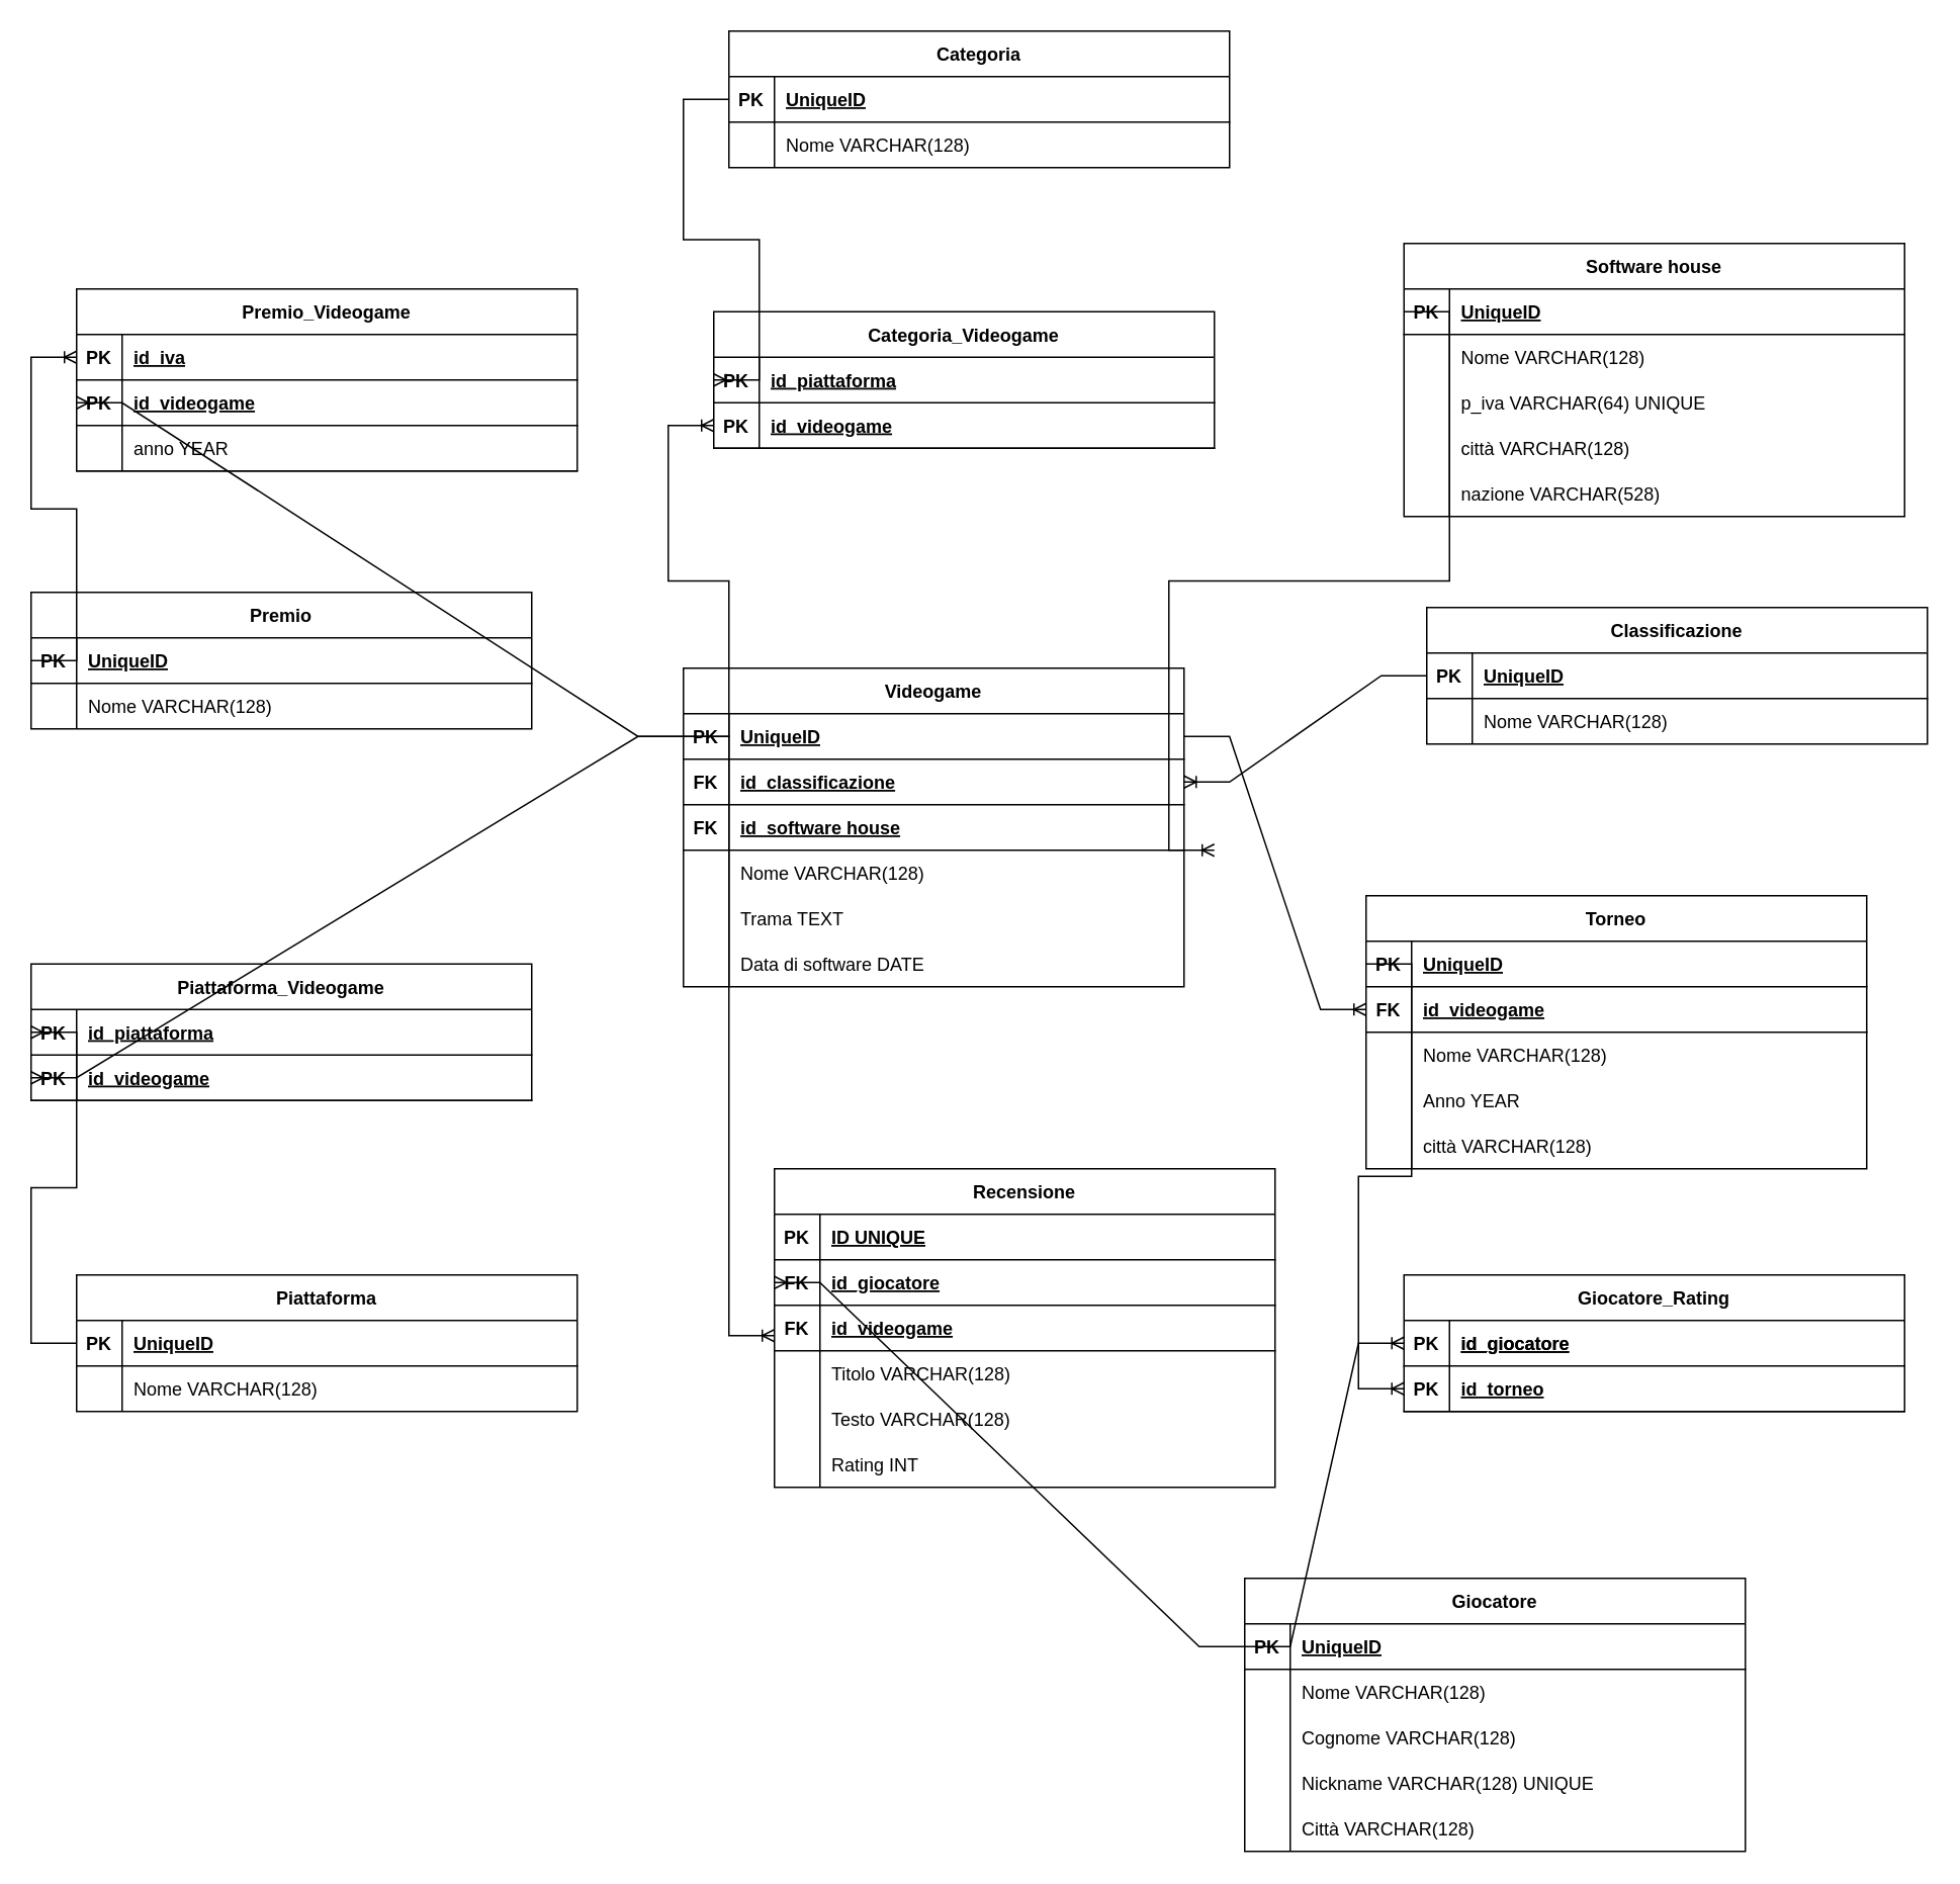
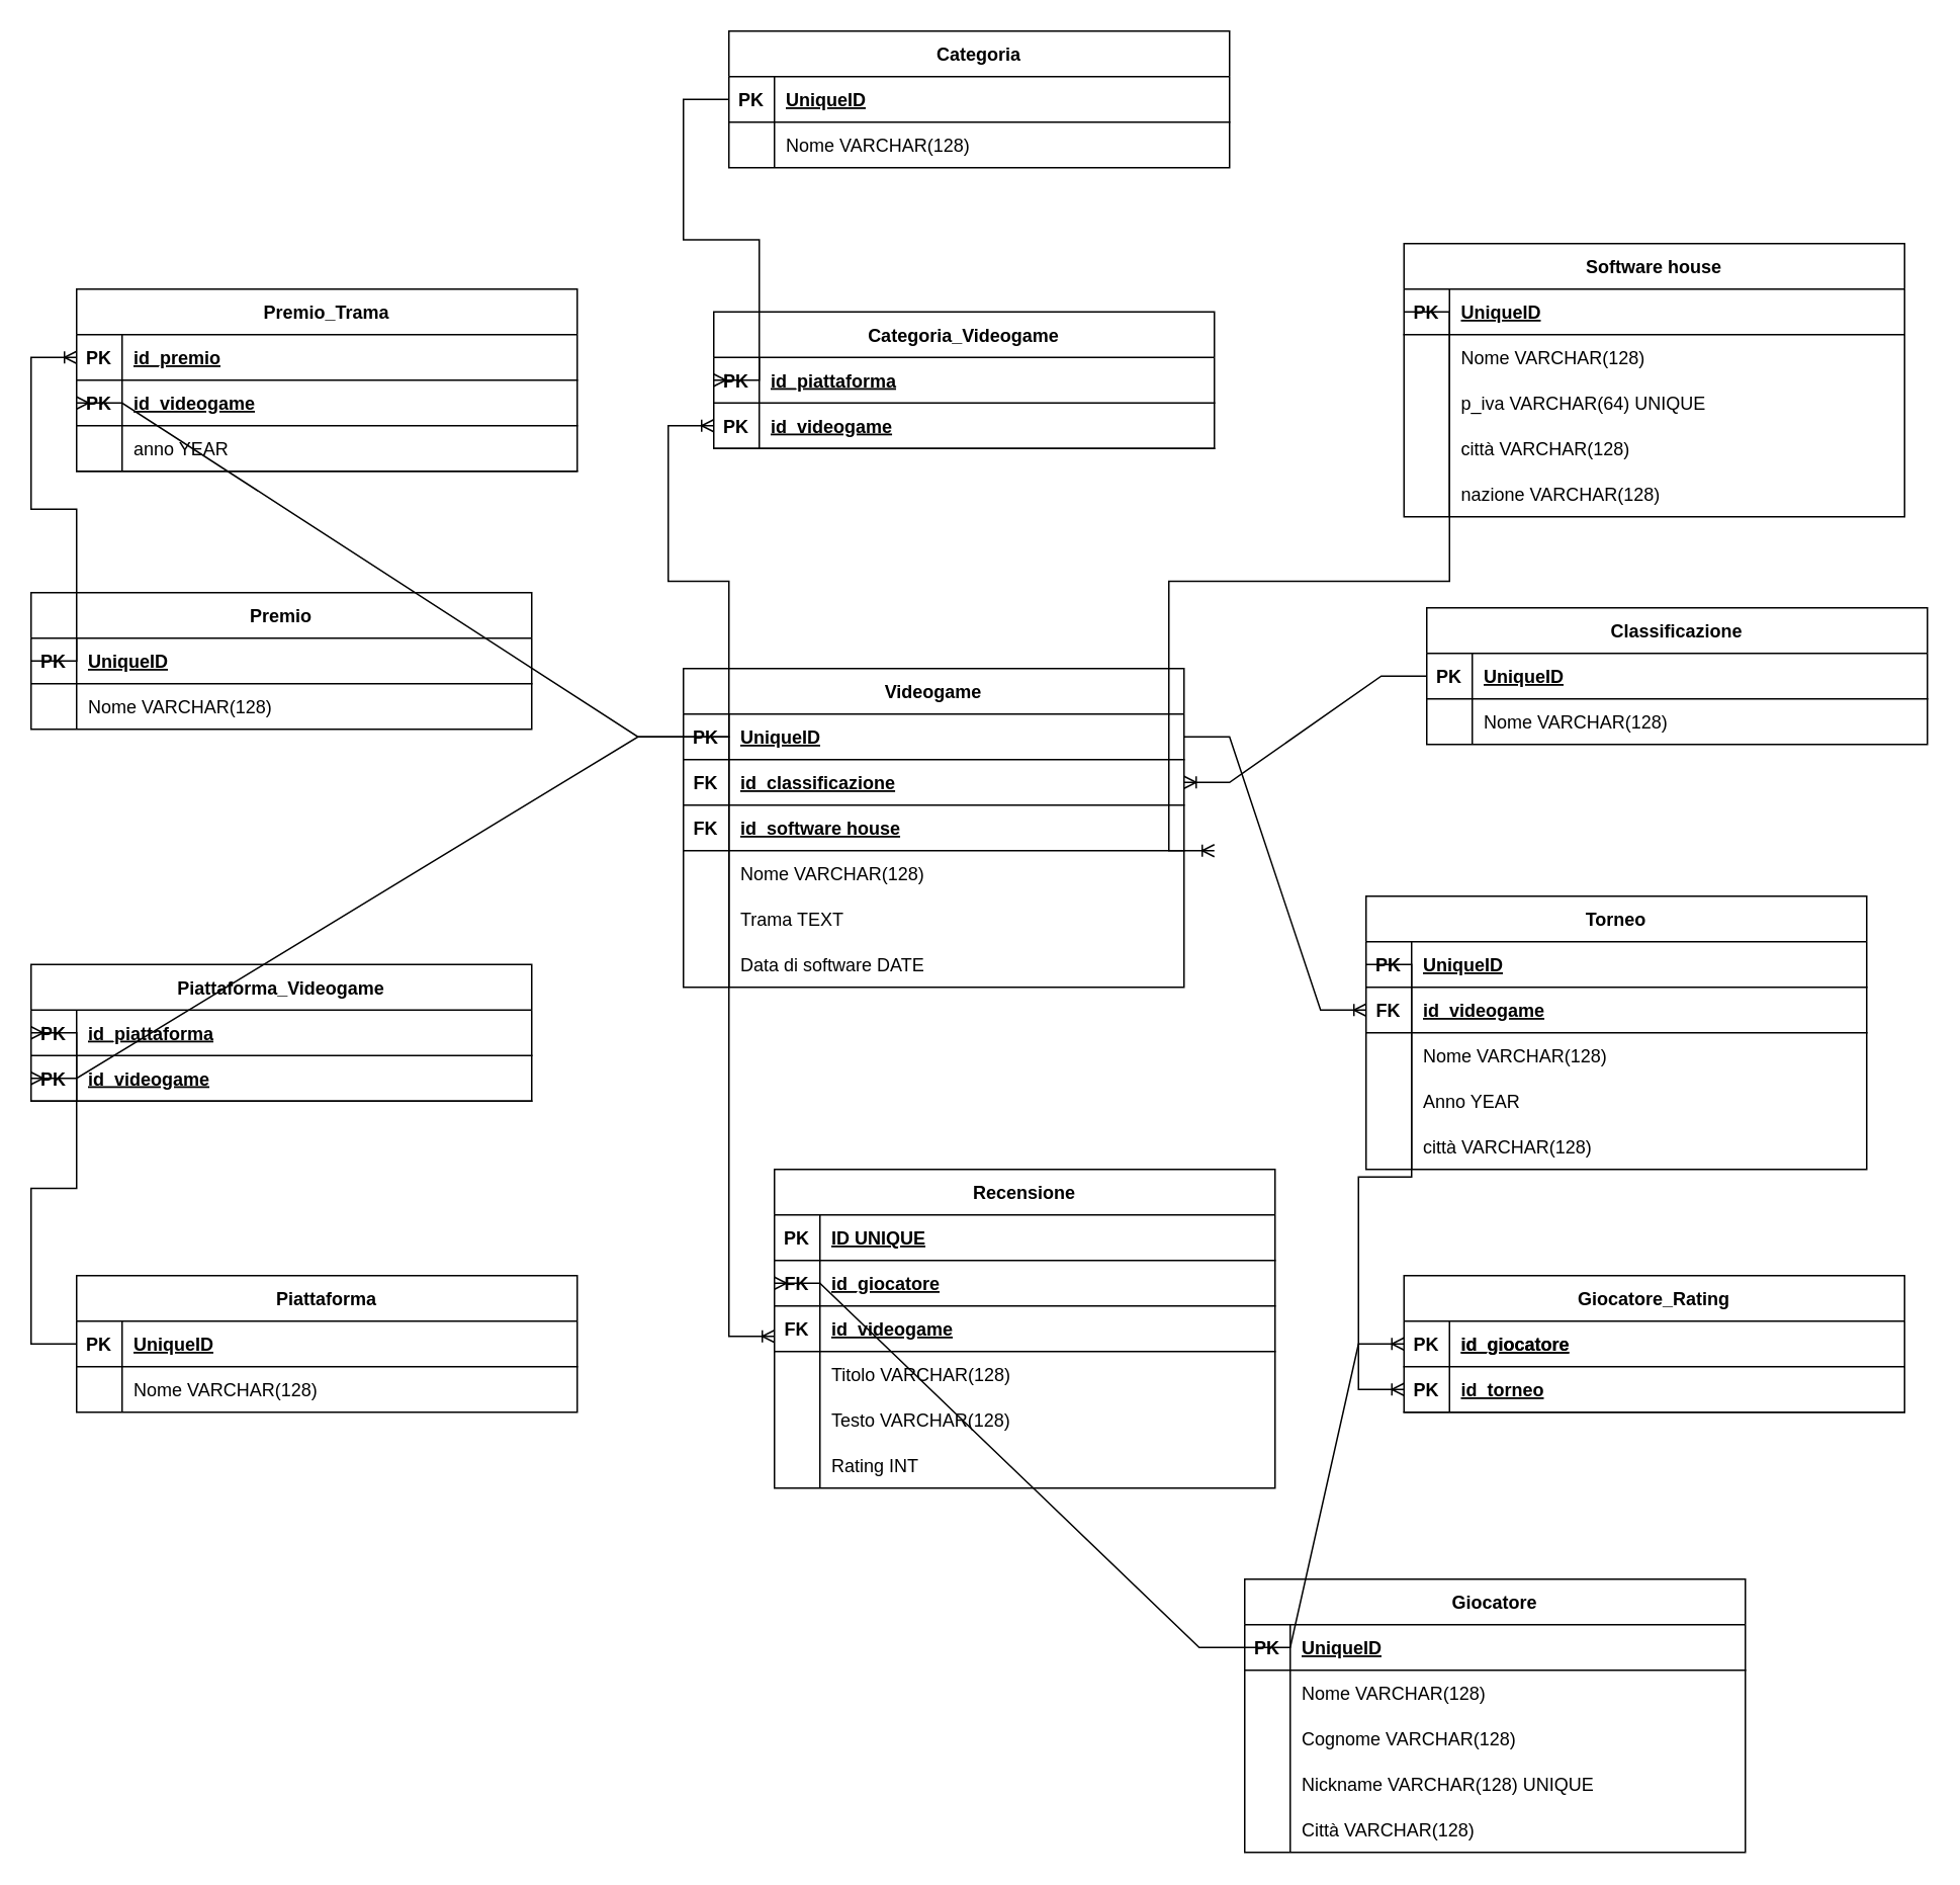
- <mxCell id="134" value="Premio_Videogame" style="shape=table;startSize=30;container=1;collapsible=1;childLayout=tableLayout;fixedRows=1;rowLines=0;fontStyle=1;align=center;resizeLast=1;" vertex="1" parent="1"><mxGeometry x="50" y="190" width="330" height="120" as="geometry" /></mxCell>
+ <mxCell id="134" value="Premio_Trama" style="shape=table;startSize=30;container=1;collapsible=1;childLayout=tableLayout;fixedRows=1;rowLines=0;fontStyle=1;align=center;resizeLast=1;" vertex="1" parent="1"><mxGeometry x="50" y="190" width="330" height="120" as="geometry" /></mxCell>
- <mxCell id="137" value="id_iva" style="shape=partialRectangle;connectable=0;fillColor=none;top=0;left=0;bottom=0;right=0;align=left;spacingLeft=6;fontStyle=5;overflow=hidden;" vertex="1" parent="135"><mxGeometry x="30" width="300" height="30" as="geometry"><mxRectangle width="300" height="30" as="alternateBounds" /></mxGeometry></mxCell>
+ <mxCell id="137" value="id_premio" style="shape=partialRectangle;connectable=0;fillColor=none;top=0;left=0;bottom=0;right=0;align=left;spacingLeft=6;fontStyle=5;overflow=hidden;" vertex="1" parent="135"><mxGeometry x="30" width="300" height="30" as="geometry"><mxRectangle width="300" height="30" as="alternateBounds" /></mxGeometry></mxCell>
- <mxCell id="37" value="nazione VARCHAR(528)" style="shape=partialRectangle;connectable=0;fillColor=none;top=0;left=0;bottom=0;right=0;align=left;spacingLeft=6;overflow=hidden;" vertex="1" parent="35"><mxGeometry x="30" width="300" height="30" as="geometry"><mxRectangle width="300" height="30" as="alternateBounds" /></mxGeometry></mxCell>
+ <mxCell id="37" value="nazione VARCHAR(128)" style="shape=partialRectangle;connectable=0;fillColor=none;top=0;left=0;bottom=0;right=0;align=left;spacingLeft=6;overflow=hidden;" vertex="1" parent="35"><mxGeometry x="30" width="300" height="30" as="geometry"><mxRectangle width="300" height="30" as="alternateBounds" /></mxGeometry></mxCell>
